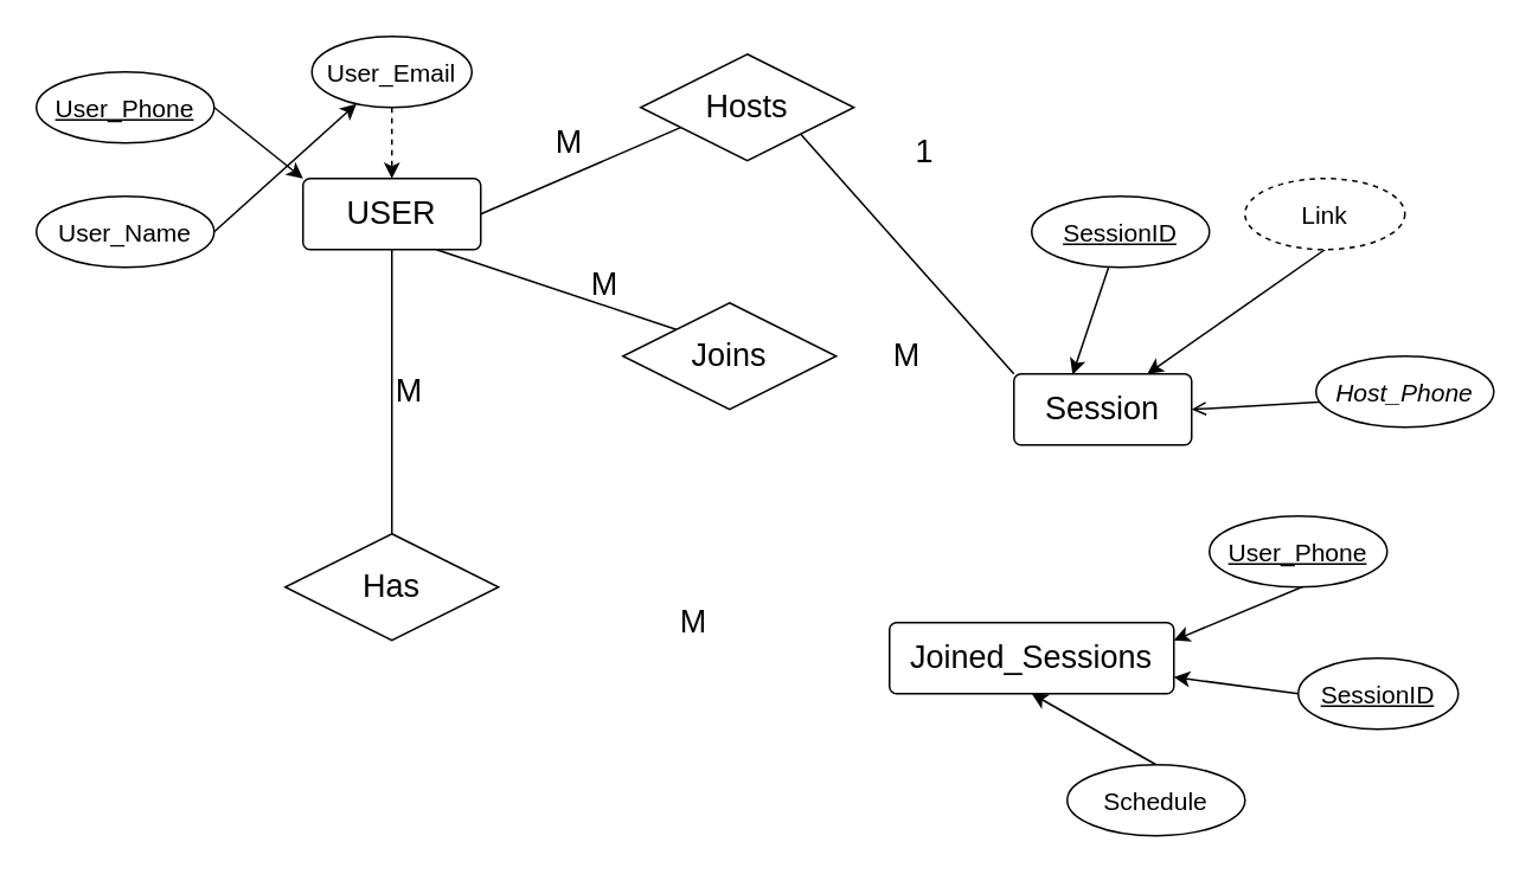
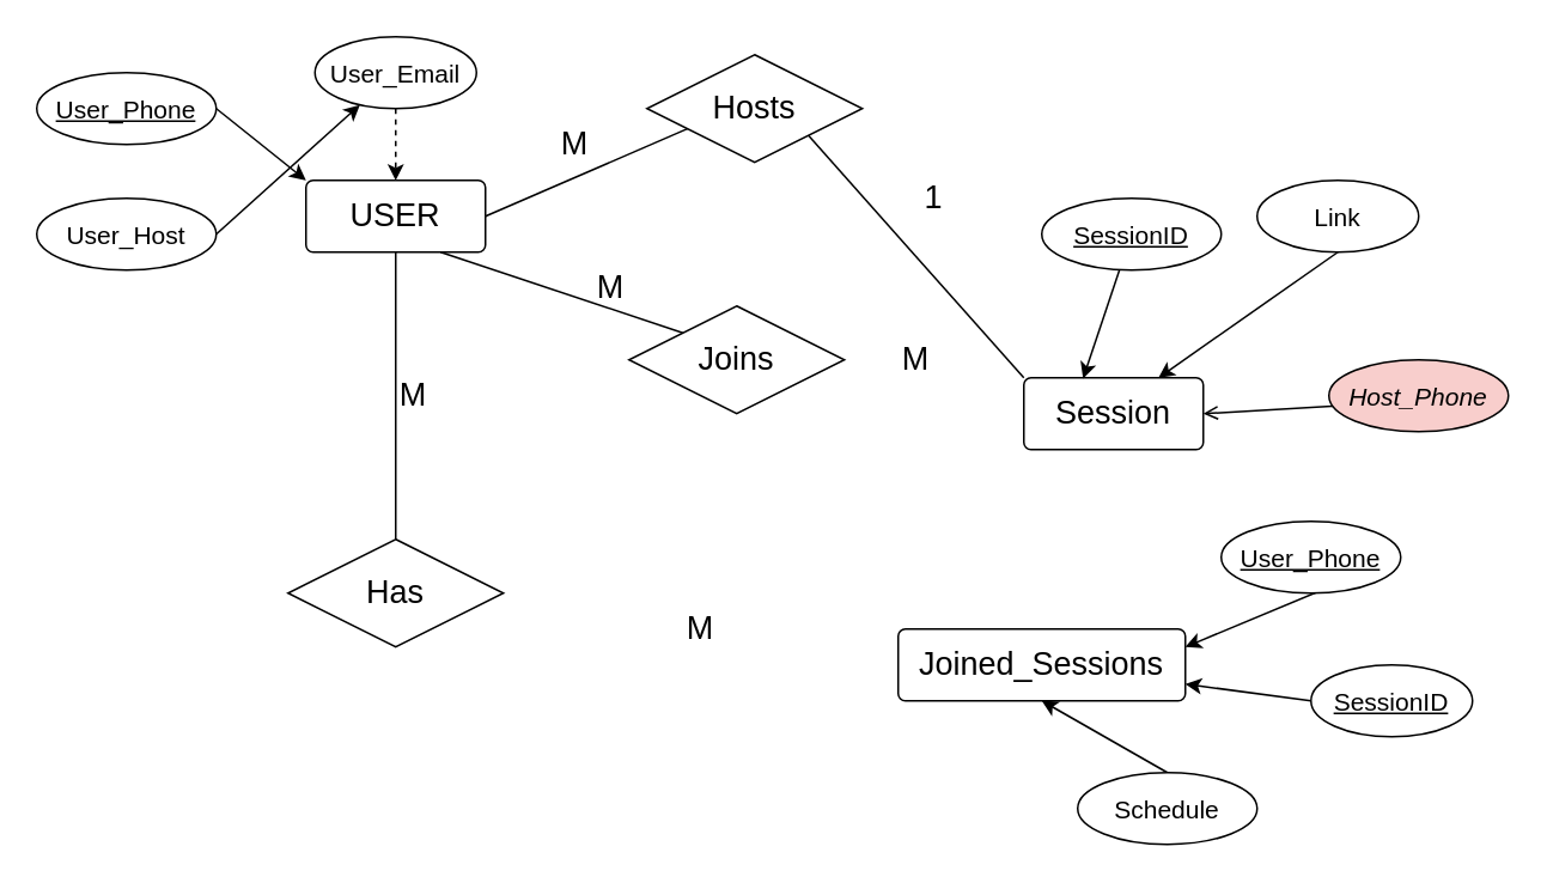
- <mxCell id="31" value="1" style="text;html=1;strokeColor=none;fillColor=none;align=center;verticalAlign=middle;whiteSpace=wrap;rounded=0;fontSize=18;" vertex="1" parent="1"><mxGeometry x="500" y="75" width="40" height="20" as="geometry" /></mxCell>
+ <mxCell id="31" value="1" style="text;html=1;strokeColor=none;fillColor=none;align=center;verticalAlign=middle;whiteSpace=wrap;rounded=0;fontSize=18;" vertex="1" parent="1"><mxGeometry x="500" y="100" width="40" height="20" as="geometry" /></mxCell>
- <mxCell id="18" value="&lt;font style=&quot;font-size: 14px&quot;&gt;Link&lt;/font&gt;" style="ellipse;whiteSpace=wrap;html=1;align=center;fontSize=18;dashed=1;" vertex="1" parent="1"><mxGeometry x="700" y="100" width="90" height="40" as="geometry" /></mxCell>
+ <mxCell id="18" value="&lt;font style=&quot;font-size: 14px&quot;&gt;Link&lt;/font&gt;" style="ellipse;whiteSpace=wrap;html=1;align=center;fontSize=18;" vertex="1" parent="1"><mxGeometry x="700" y="100" width="90" height="40" as="geometry" /></mxCell>
- <mxCell id="9" value="&lt;font style=&quot;font-size: 14px&quot;&gt;User_Name&lt;/font&gt;" style="ellipse;whiteSpace=wrap;html=1;align=center;fontSize=18;" vertex="1" parent="1"><mxGeometry x="20" y="110" width="100" height="40" as="geometry" /></mxCell>
+ <mxCell id="9" value="&lt;font style=&quot;font-size: 14px&quot;&gt;User_Host&lt;/font&gt;" style="ellipse;whiteSpace=wrap;html=1;align=center;fontSize=18;" vertex="1" parent="1"><mxGeometry x="20" y="110" width="100" height="40" as="geometry" /></mxCell>
- <mxCell id="16" value="&lt;font style=&quot;font-size: 14px&quot;&gt;&lt;i&gt;Host_Phone&lt;/i&gt;&lt;/font&gt;" style="ellipse;whiteSpace=wrap;html=1;align=center;fontSize=18;" vertex="1" parent="1"><mxGeometry x="740" y="200" width="100" height="40" as="geometry" /></mxCell>
+ <mxCell id="16" value="&lt;font style=&quot;font-size: 14px&quot;&gt;&lt;i&gt;Host_Phone&lt;/i&gt;&lt;/font&gt;" style="ellipse;whiteSpace=wrap;html=1;align=center;fontSize=18;fillColor=#f8cecc;" vertex="1" parent="1"><mxGeometry x="740" y="200" width="100" height="40" as="geometry" /></mxCell>
